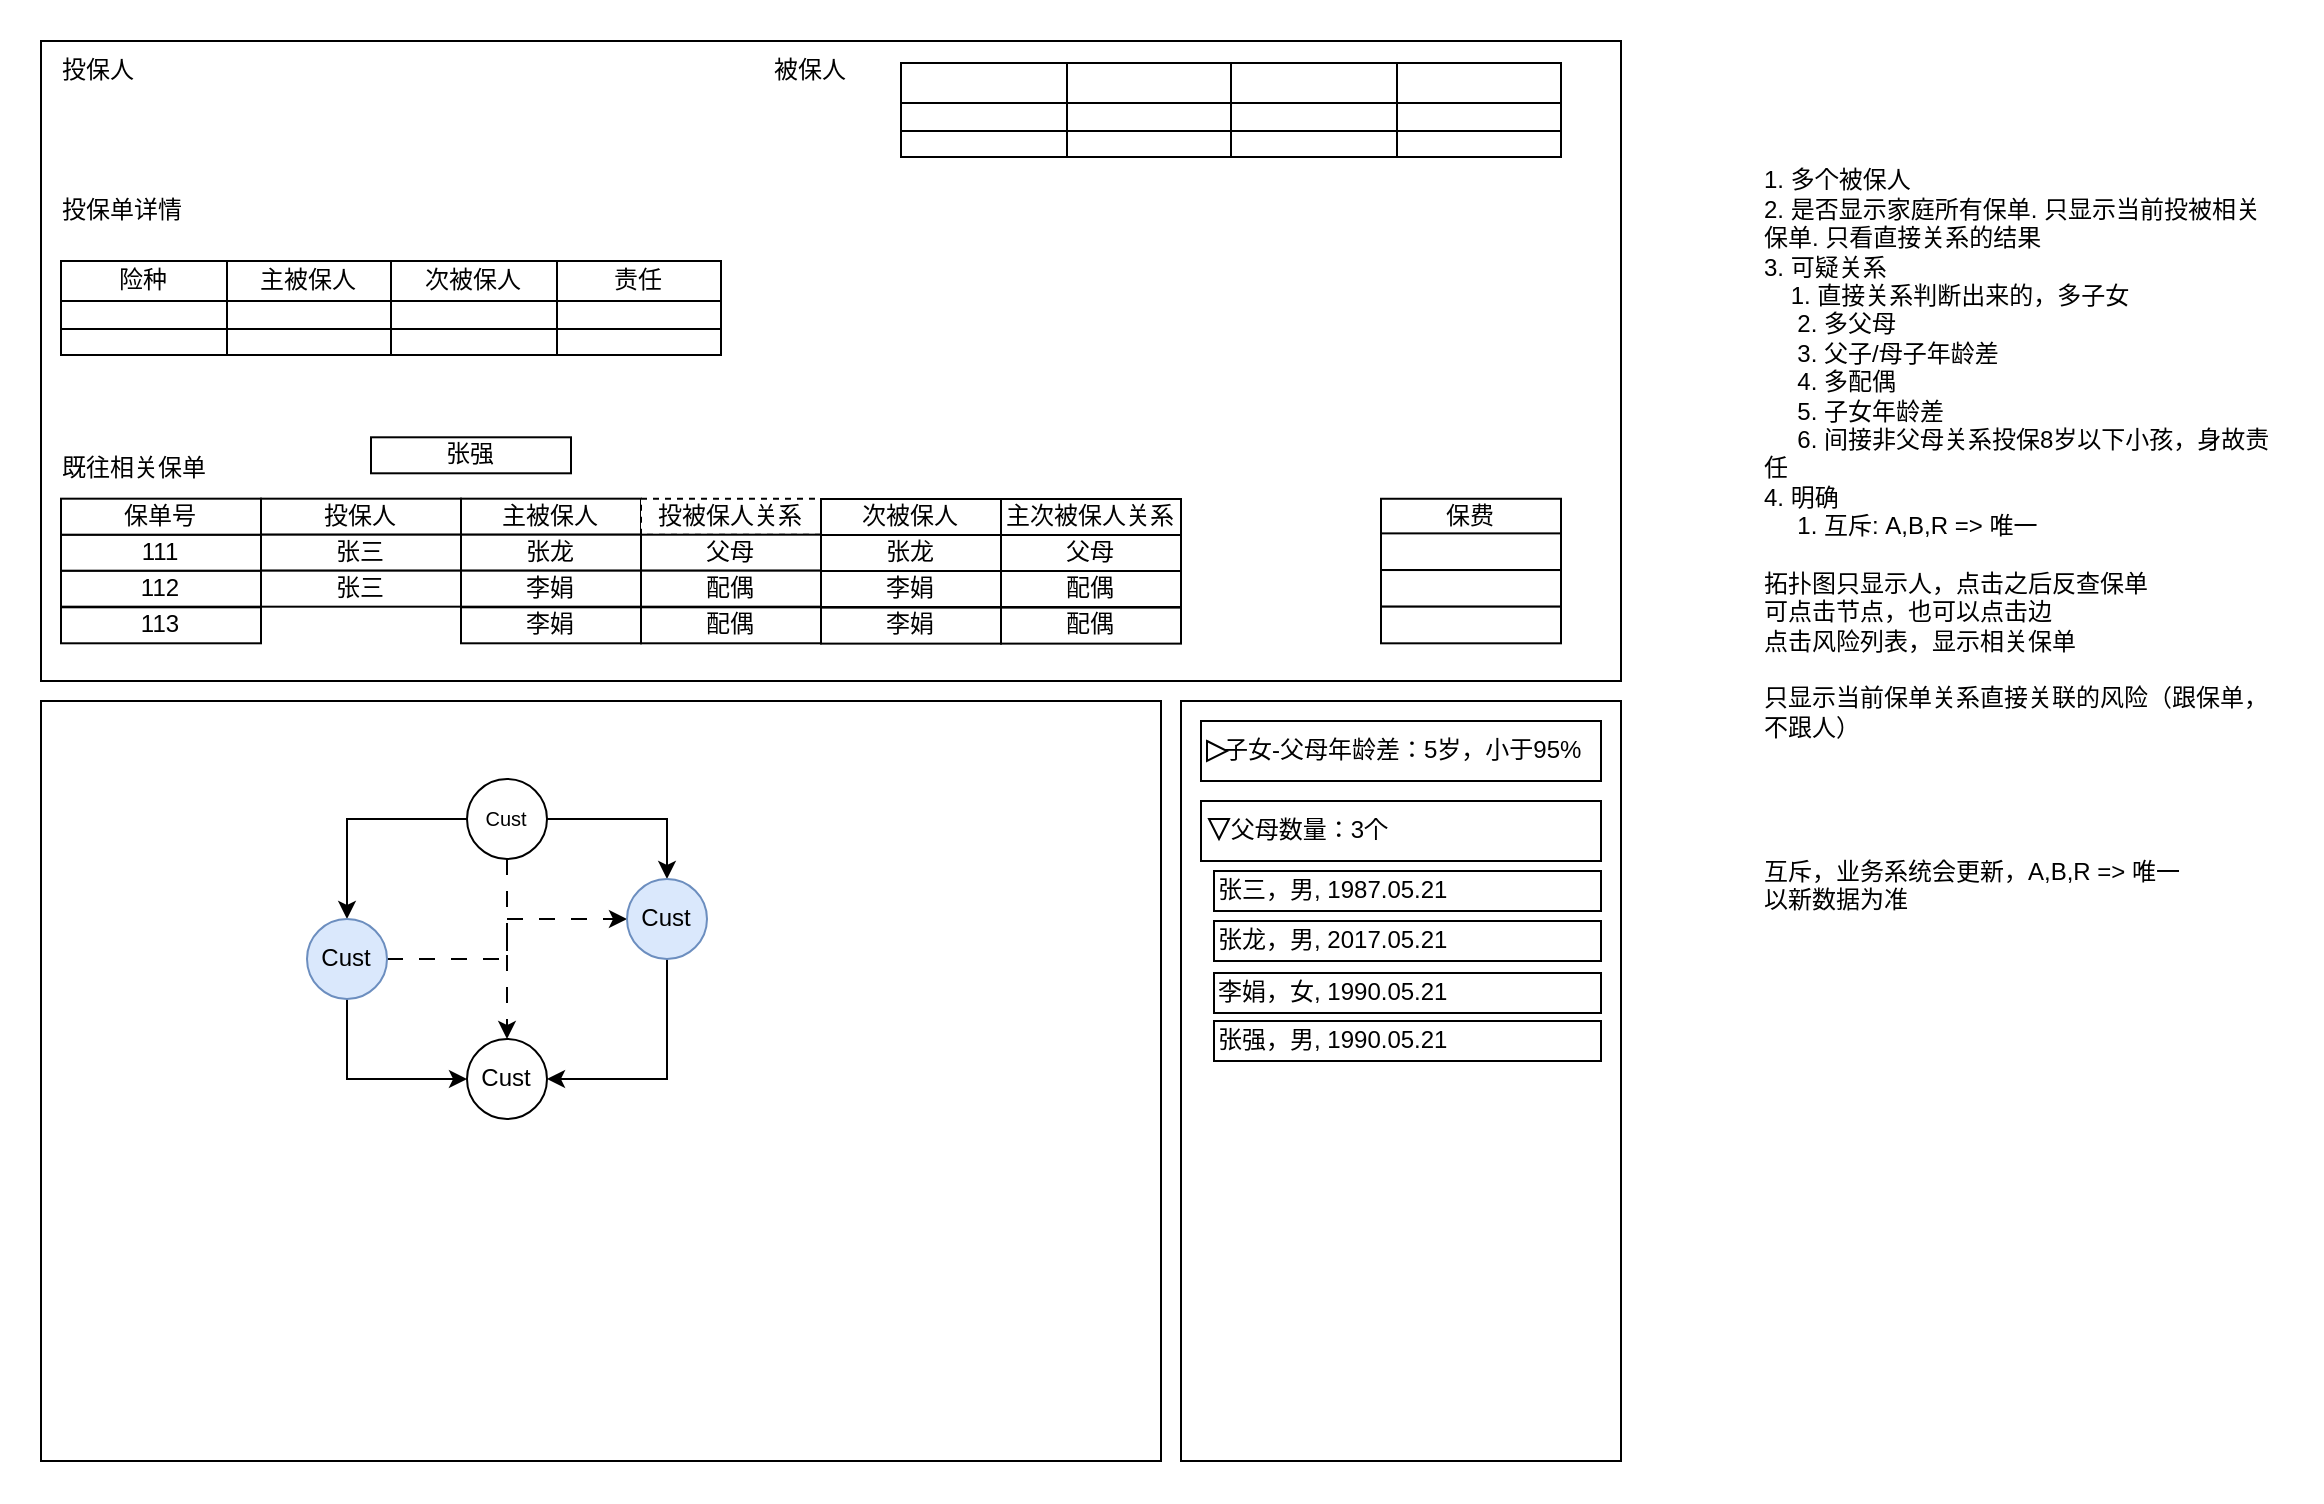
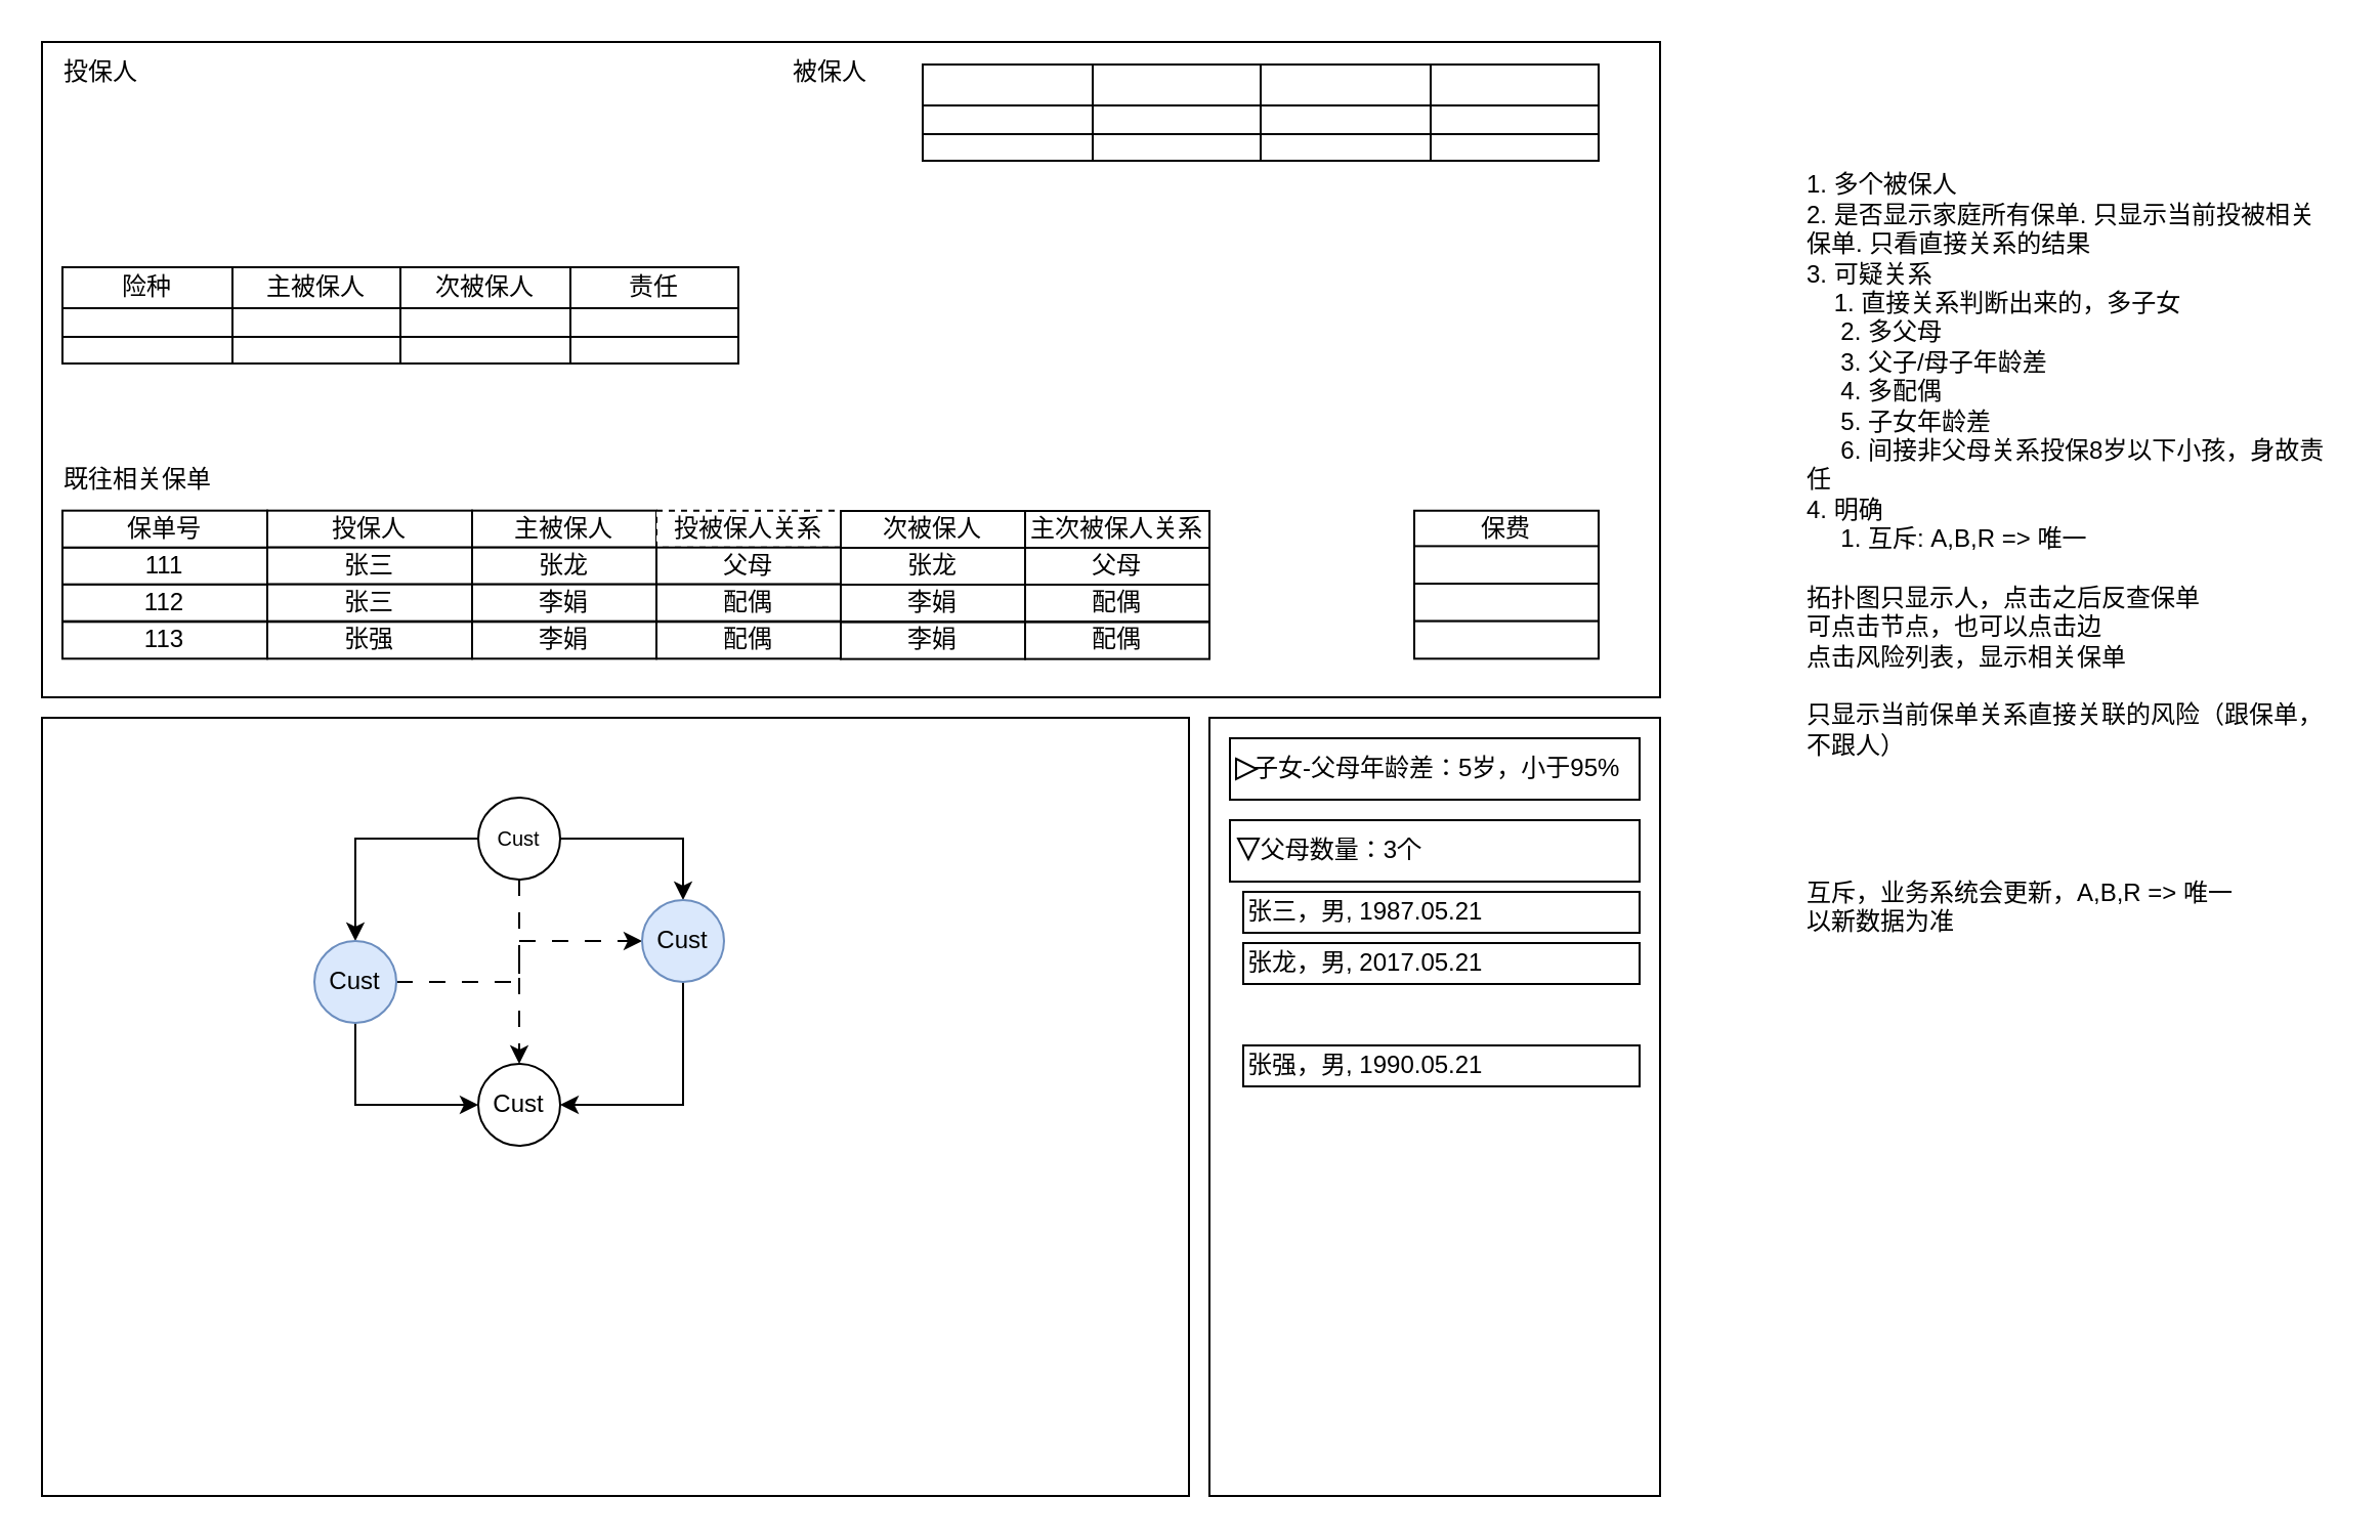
- <mxCell id="67" value="投保单详情" style="text;html=1;strokeColor=none;fillColor=none;align=left;verticalAlign=middle;whiteSpace=wrap;rounded=0;" vertex="1" parent="1"><mxGeometry x="29" y="90" width="91" height="30" as="geometry" /></mxCell>
- <mxCell id="62" value="张强" style="rounded=0;whiteSpace=wrap;html=1;" vertex="1" parent="1"><mxGeometry x="185" y="218.15" width="100.0" height="18" as="geometry" /></mxCell>
+ <mxCell id="62" value="张强" style="rounded=0;whiteSpace=wrap;html=1;" vertex="1" parent="1"><mxGeometry x="130" y="303.15" width="100.0" height="18" as="geometry" /></mxCell>
- <mxCell id="17" value="李娟，女, 1990.05.21" style="rounded=0;whiteSpace=wrap;html=1;align=left;" vertex="1" parent="1"><mxGeometry x="606.5" y="486" width="193.5" height="20" as="geometry" /></mxCell>
